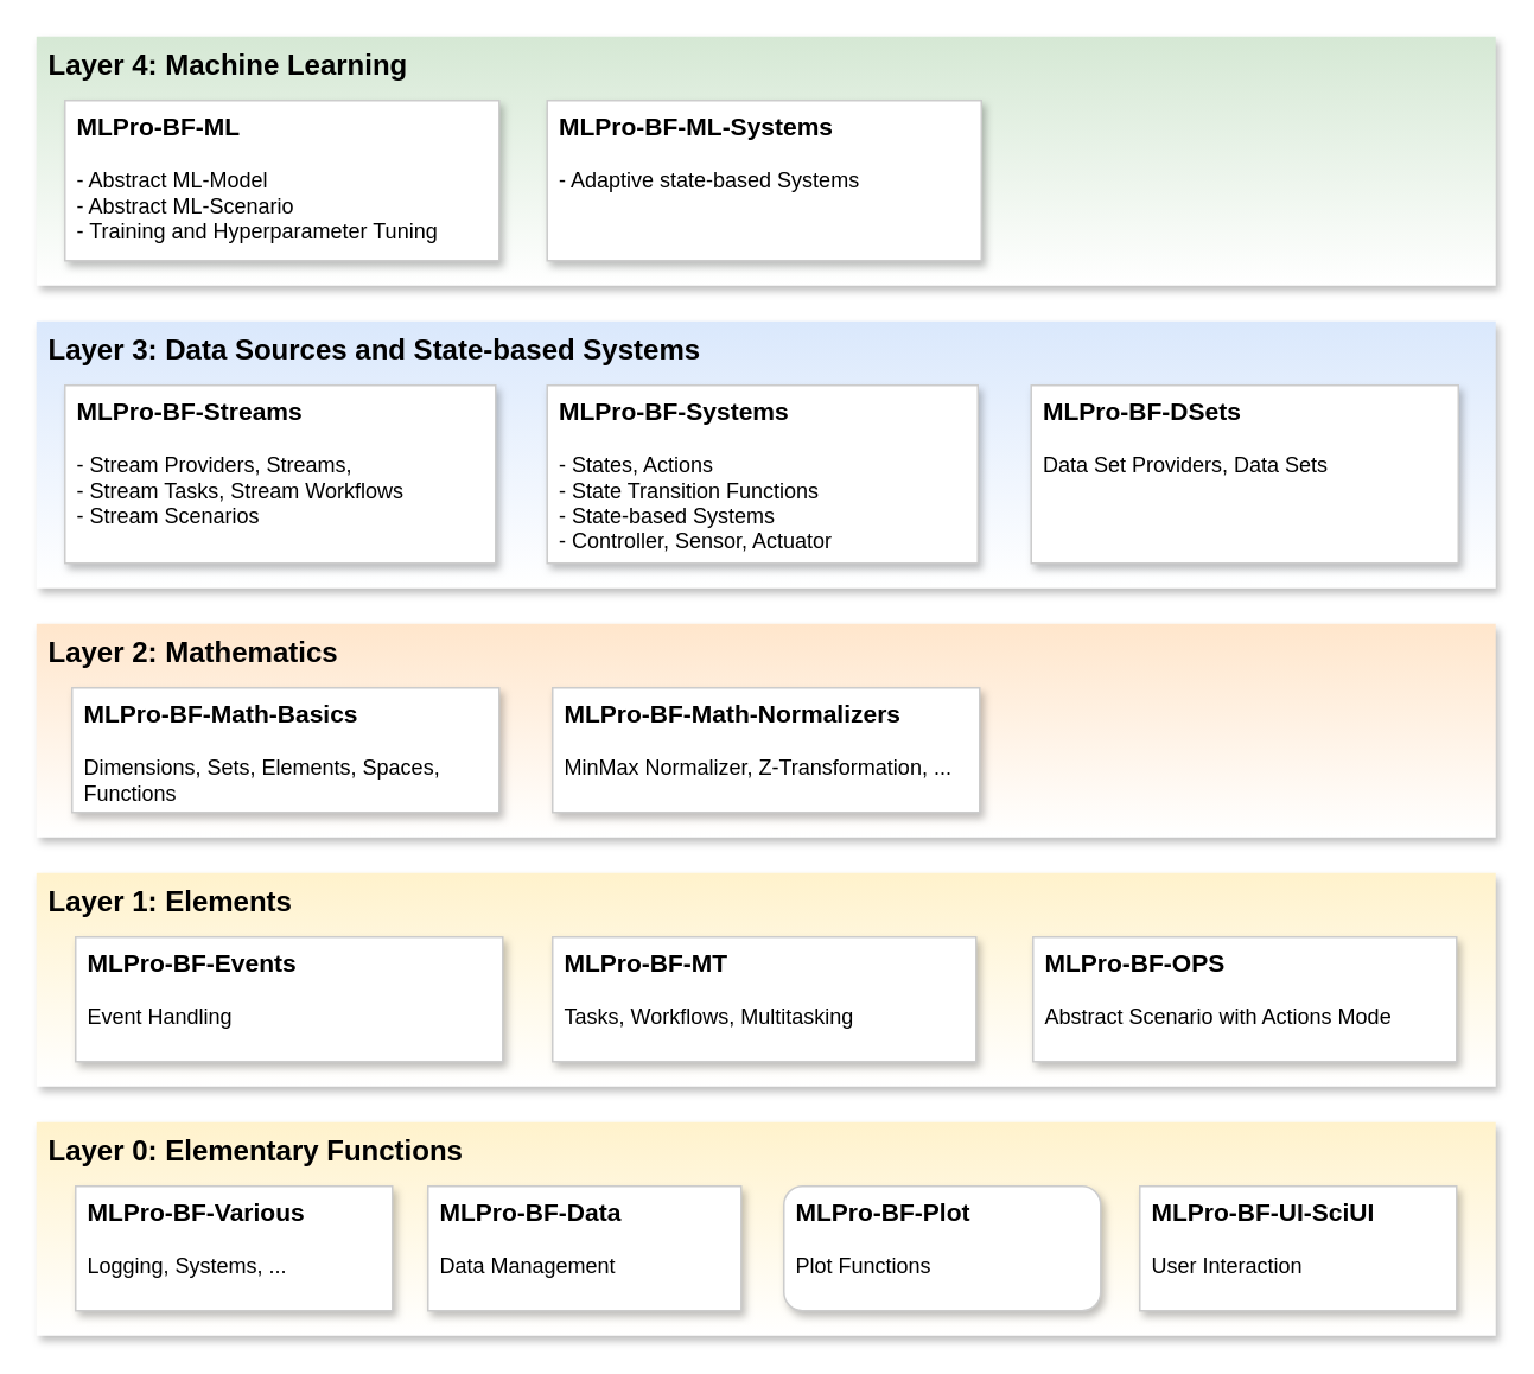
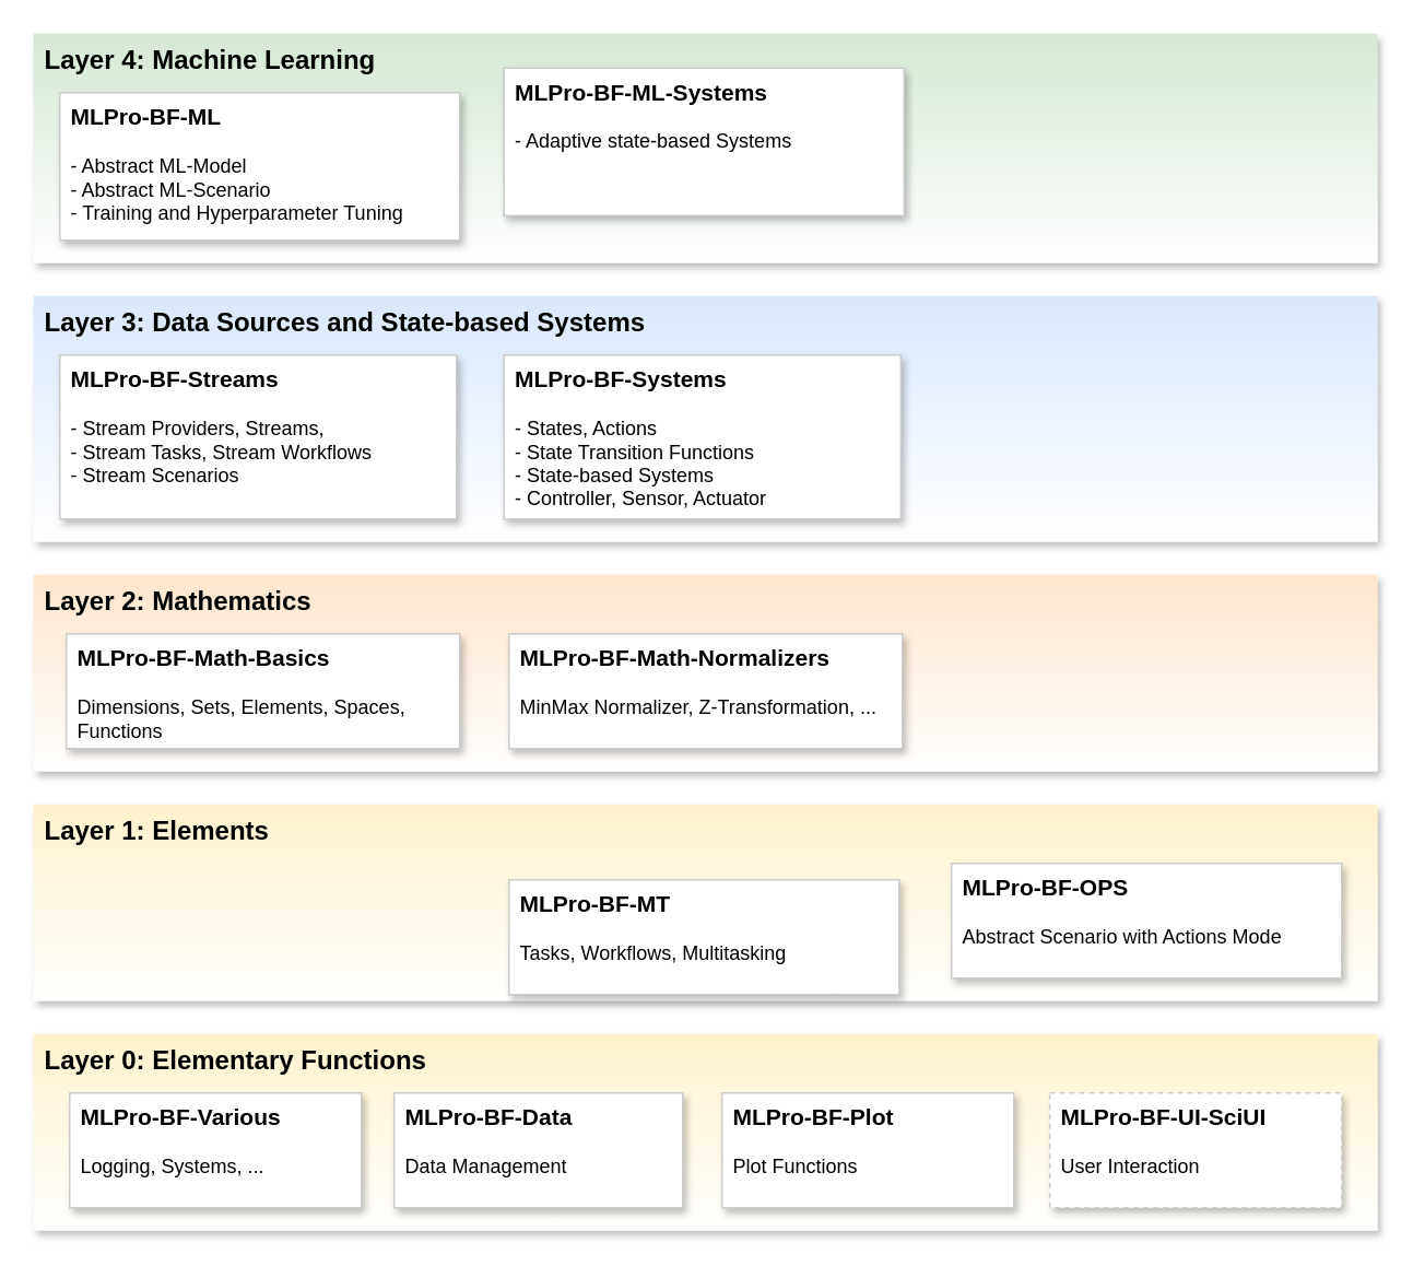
- <mxCell id="19" value="&lt;font style=&quot;font-size: 14px;&quot;&gt;MLPro-BF-ML-Systems&lt;/font&gt;&lt;span style=&quot;background-color: initial; font-weight: normal;&quot;&gt;&lt;br&gt;&lt;/span&gt;&lt;span style=&quot;background-color: initial; font-weight: normal;&quot;&gt;&lt;br&gt;- Adaptive state-based Systems&lt;/span&gt;&lt;span style=&quot;background-color: initial; font-weight: normal;&quot;&gt;&lt;br&gt;&lt;/span&gt;&lt;blockquote style=&quot;margin: 0 0 0 40px; border: none; padding: 0px;&quot;&gt;&lt;/blockquote&gt;&lt;blockquote style=&quot;margin: 0 0 0 40px; border: none; padding: 0px;&quot;&gt;&lt;/blockquote&gt;" style="rounded=0;whiteSpace=wrap;html=1;glass=0;shadow=1;align=left;verticalAlign=top;fontStyle=1;spacingLeft=5;strokeColor=#CCCCCC;" parent="1" vertex="1"><mxGeometry x="307" y="56" width="244" height="90" as="geometry" /></mxCell>
+ <mxCell id="19" value="&lt;font style=&quot;font-size: 14px;&quot;&gt;MLPro-BF-ML-Systems&lt;/font&gt;&lt;span style=&quot;background-color: initial; font-weight: normal;&quot;&gt;&lt;br&gt;&lt;/span&gt;&lt;span style=&quot;background-color: initial; font-weight: normal;&quot;&gt;&lt;br&gt;- Adaptive state-based Systems&lt;/span&gt;&lt;span style=&quot;background-color: initial; font-weight: normal;&quot;&gt;&lt;br&gt;&lt;/span&gt;&lt;blockquote style=&quot;margin: 0 0 0 40px; border: none; padding: 0px;&quot;&gt;&lt;/blockquote&gt;&lt;blockquote style=&quot;margin: 0 0 0 40px; border: none; padding: 0px;&quot;&gt;&lt;/blockquote&gt;" style="rounded=0;whiteSpace=wrap;html=1;glass=0;shadow=1;align=left;verticalAlign=top;fontStyle=1;spacingLeft=5;strokeColor=#CCCCCC;" parent="1" vertex="1"><mxGeometry x="307" y="41" width="244" height="90" as="geometry" /></mxCell>
- <mxCell id="13" value="&lt;font style=&quot;font-size: 14px;&quot;&gt;MLPro-BF-DSets&amp;nbsp;&lt;/font&gt;&lt;br&gt;&lt;br&gt;&lt;span style=&quot;font-weight: normal;&quot;&gt;Data Set Providers, Data Sets&lt;/span&gt;" style="rounded=0;whiteSpace=wrap;html=1;glass=0;shadow=1;align=left;verticalAlign=top;fontStyle=1;spacingLeft=5;strokeColor=#CCCCCC;" parent="1" vertex="1"><mxGeometry x="579" y="216" width="240" height="100" as="geometry" /></mxCell>
- <mxCell id="8" value="&lt;font style=&quot;font-size: 14px;&quot;&gt;MLPro-BF-Events&lt;/font&gt;&lt;br&gt;&lt;br&gt;&lt;span style=&quot;font-weight: normal;&quot;&gt;Event Handling&lt;/span&gt;" style="rounded=0;whiteSpace=wrap;html=1;glass=0;shadow=1;align=left;verticalAlign=top;fontStyle=1;spacingLeft=5;strokeColor=#CCCCCC;" parent="1" vertex="1"><mxGeometry x="42" y="526" width="240" height="70" as="geometry" /></mxCell>
- <mxCell id="9" value="&lt;font style=&quot;font-size: 14px;&quot;&gt;MLPro-BF-MT &lt;/font&gt;&lt;br&gt;&lt;br&gt;&lt;span style=&quot;font-weight: normal;&quot;&gt;Tasks, Workflows, Multitasking&amp;nbsp;&lt;/span&gt;" style="rounded=0;whiteSpace=wrap;html=1;glass=0;shadow=1;align=left;verticalAlign=top;fontStyle=1;spacingLeft=5;strokeColor=#CCCCCC;" parent="1" vertex="1"><mxGeometry x="310" y="526" width="238" height="70" as="geometry" /></mxCell>
+ <mxCell id="9" value="&lt;font style=&quot;font-size: 14px;&quot;&gt;MLPro-BF-MT &lt;/font&gt;&lt;br&gt;&lt;br&gt;&lt;span style=&quot;font-weight: normal;&quot;&gt;Tasks, Workflows, Multitasking&amp;nbsp;&lt;/span&gt;" style="rounded=0;whiteSpace=wrap;html=1;glass=0;shadow=1;align=left;verticalAlign=top;fontStyle=1;spacingLeft=5;strokeColor=#CCCCCC;" parent="1" vertex="1"><mxGeometry x="310" y="536" width="238" height="70" as="geometry" /></mxCell>
- <mxCell id="12" value="&lt;font style=&quot;font-size: 14px;&quot;&gt;MLPro-BF-Plot&lt;/font&gt;&lt;br&gt;&lt;span style=&quot;font-weight: normal;&quot;&gt;&lt;br&gt;Plot Functions&lt;/span&gt;" style="whiteSpace=wrap;html=1;glass=0;shadow=1;align=left;verticalAlign=top;fontStyle=1;spacingLeft=5;strokeColor=#CCCCCC;rounded=1;" parent="1" vertex="1"><mxGeometry x="440" y="666" width="178" height="70" as="geometry" /></mxCell>
+ <mxCell id="12" value="&lt;font style=&quot;font-size: 14px;&quot;&gt;MLPro-BF-Plot&lt;/font&gt;&lt;br&gt;&lt;span style=&quot;font-weight: normal;&quot;&gt;&lt;br&gt;Plot Functions&lt;/span&gt;" style="rounded=0;whiteSpace=wrap;html=1;glass=0;shadow=1;align=left;verticalAlign=top;fontStyle=1;spacingLeft=5;strokeColor=#CCCCCC;" parent="1" vertex="1"><mxGeometry x="440" y="666" width="178" height="70" as="geometry" /></mxCell>
- <mxCell id="20" value="&lt;font style=&quot;font-size: 14px;&quot;&gt;MLPro-BF-UI-SciUI&lt;/font&gt;&lt;br&gt;&lt;span style=&quot;font-weight: normal;&quot;&gt;&lt;br&gt;User Interaction&lt;/span&gt;" style="rounded=0;whiteSpace=wrap;html=1;glass=0;shadow=1;align=left;verticalAlign=top;fontStyle=1;spacingLeft=5;strokeColor=#CCCCCC;" vertex="1" parent="1"><mxGeometry x="640" y="666" width="178" height="70" as="geometry" /></mxCell>
+ <mxCell id="20" value="&lt;font style=&quot;font-size: 14px;&quot;&gt;MLPro-BF-UI-SciUI&lt;/font&gt;&lt;br&gt;&lt;span style=&quot;font-weight: normal;&quot;&gt;&lt;br&gt;User Interaction&lt;/span&gt;" style="rounded=0;whiteSpace=wrap;html=1;glass=0;shadow=1;align=left;verticalAlign=top;fontStyle=1;spacingLeft=5;strokeColor=#CCCCCC;dashed=1;" vertex="1" parent="1"><mxGeometry x="640" y="666" width="178" height="70" as="geometry" /></mxCell>
